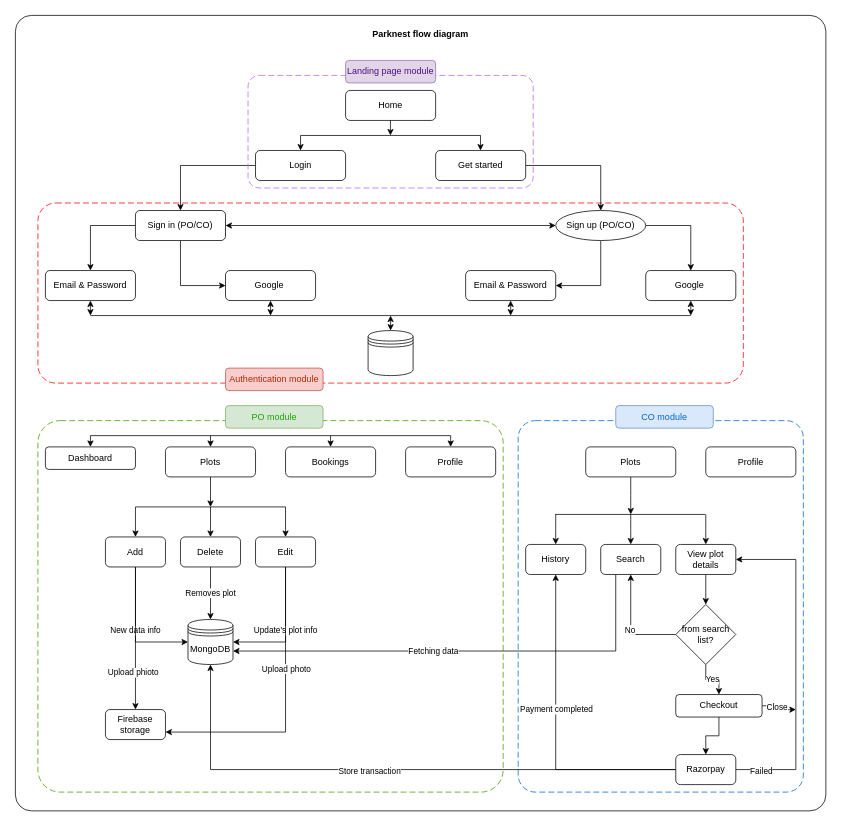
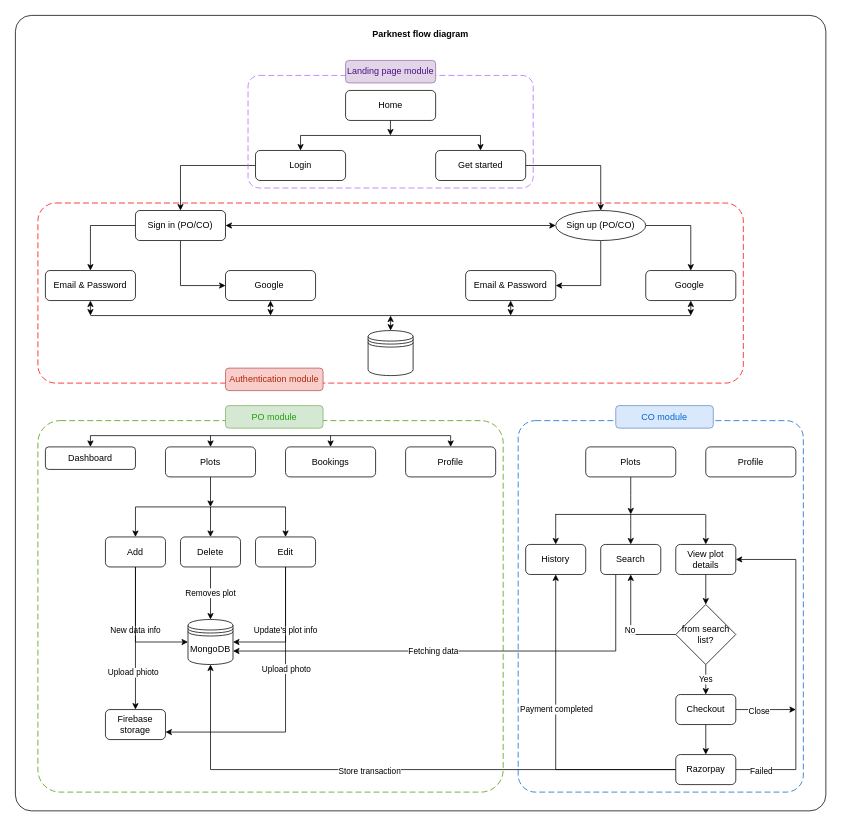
- <mxCell id="70" value="Checkout" style="rounded=1;whiteSpace=wrap;html=1;" parent="1" vertex="1"><mxGeometry x="900" y="925" width="115" height="30" as="geometry" /></mxCell>
+ <mxCell id="70" value="Checkout" style="rounded=1;whiteSpace=wrap;html=1;" parent="1" vertex="1"><mxGeometry x="900" y="925" width="80" height="40" as="geometry" /></mxCell>
